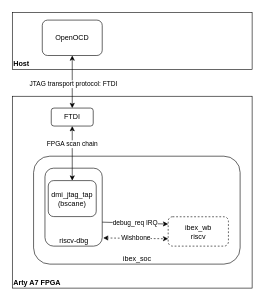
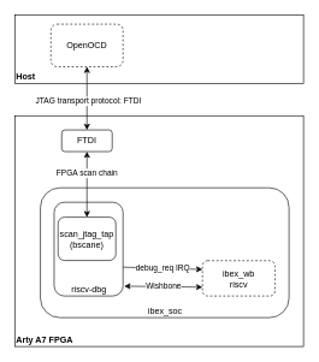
- <mxCell id="7" value="OpenOCD" style="rounded=1;whiteSpace=wrap;html=1;" parent="1" vertex="1"><mxGeometry x="70" y="33.002" width="100" height="59.048" as="geometry" /></mxCell>
+ <mxCell id="7" value="OpenOCD" style="rounded=1;whiteSpace=wrap;html=1;dashed=1;" parent="1" vertex="1"><mxGeometry x="70" y="33.002" width="100" height="59.048" as="geometry" /></mxCell>
- <mxCell id="11" value="dmi_jtag_tap&lt;br&gt;(bscane)" style="rounded=1;whiteSpace=wrap;html=1;" vertex="1" parent="1"><mxGeometry x="80" y="300.72" width="80" height="60" as="geometry" /></mxCell>
+ <mxCell id="11" value="scan_jtag_tap&lt;br&gt;(bscane)" style="rounded=1;whiteSpace=wrap;html=1;" vertex="1" parent="1"><mxGeometry x="80" y="300.72" width="80" height="60" as="geometry" /></mxCell>
- <mxCell id="9" value="Wishbone" style="endArrow=classic;startArrow=classic;html=1;rounded=0;exitX=1.017;exitY=0.895;exitDx=0;exitDy=0;entryX=0;entryY=0.75;entryDx=0;entryDy=0;exitPerimeter=0;dashed=1;" parent="1" source="8" edge="1" target="5"><mxGeometry width="50" height="50" relative="1" as="geometry"><mxPoint x="170" y="224.238" as="sourcePoint" /><mxPoint x="270" y="224.238" as="targetPoint" /></mxGeometry></mxCell>
+ <mxCell id="9" value="Wishbone" style="endArrow=classic;startArrow=classic;html=1;rounded=0;exitX=1.017;exitY=0.895;exitDx=0;exitDy=0;entryX=0;entryY=0.75;entryDx=0;entryDy=0;exitPerimeter=0;" parent="1" source="8" edge="1" target="5"><mxGeometry width="50" height="50" relative="1" as="geometry"><mxPoint x="170" y="224.238" as="sourcePoint" /><mxPoint x="270" y="224.238" as="targetPoint" /></mxGeometry></mxCell>
